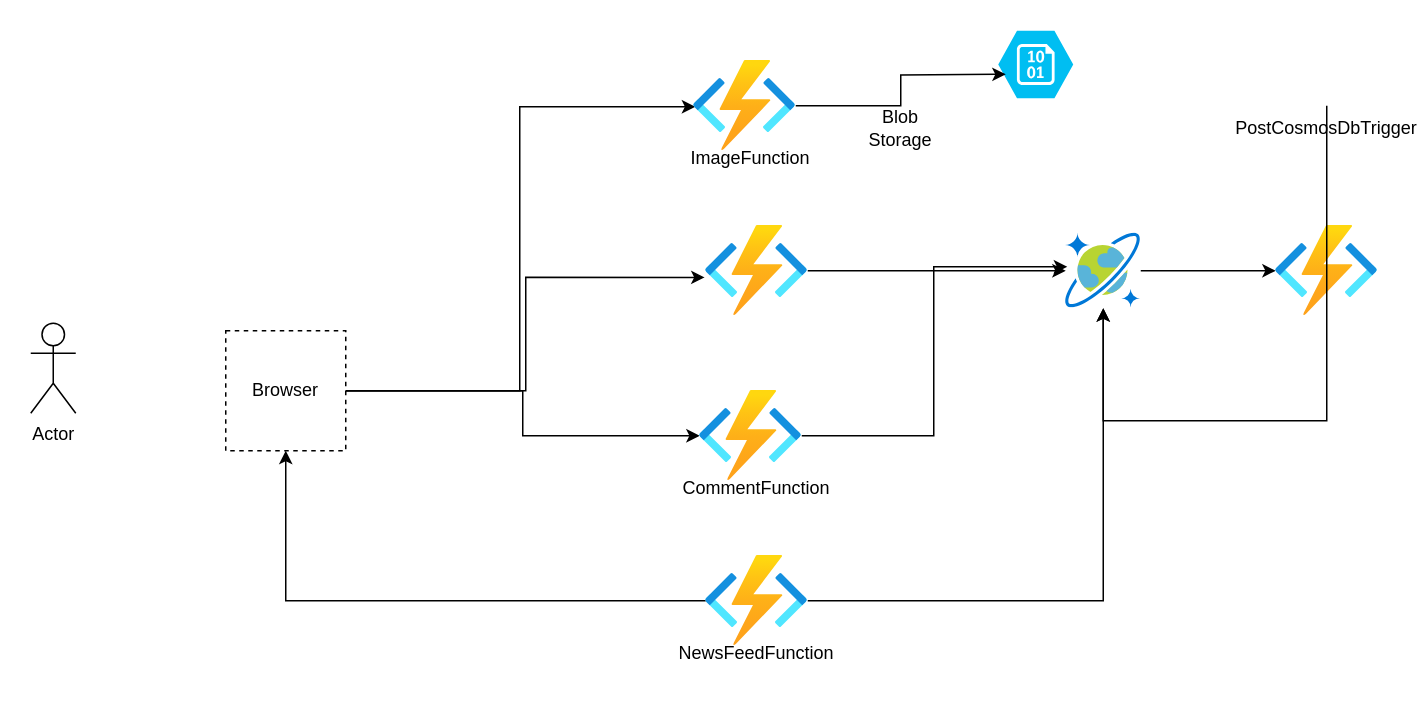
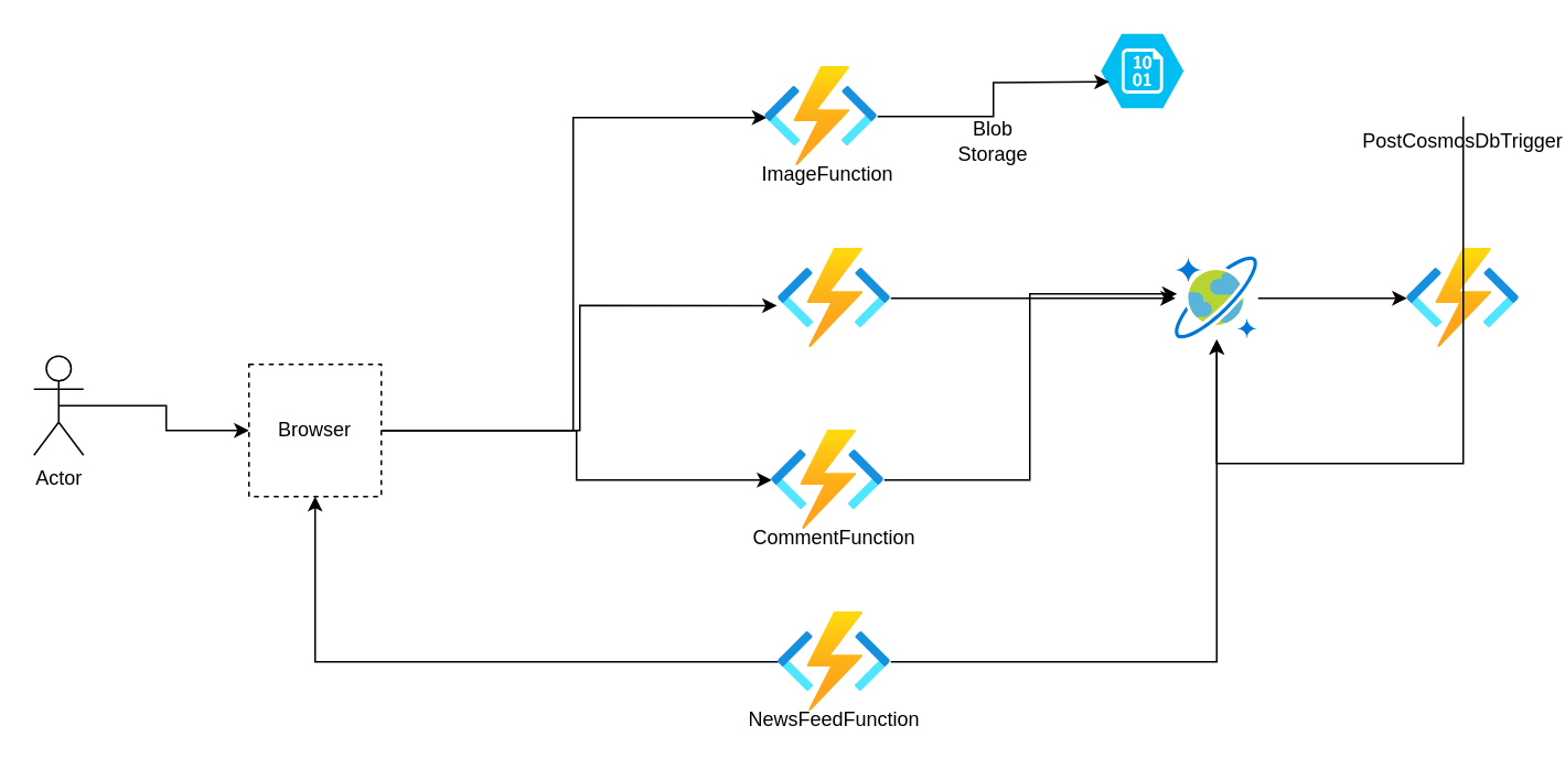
+ <mxCell id="2" style="edgeStyle=orthogonalEdgeStyle;rounded=0;orthogonalLoop=1;jettySize=auto;html=1;exitX=0.5;exitY=0.5;exitDx=0;exitDy=0;exitPerimeter=0;" edge="1" parent="1" source="3" target="5"><mxGeometry relative="1" as="geometry" /></mxCell>
